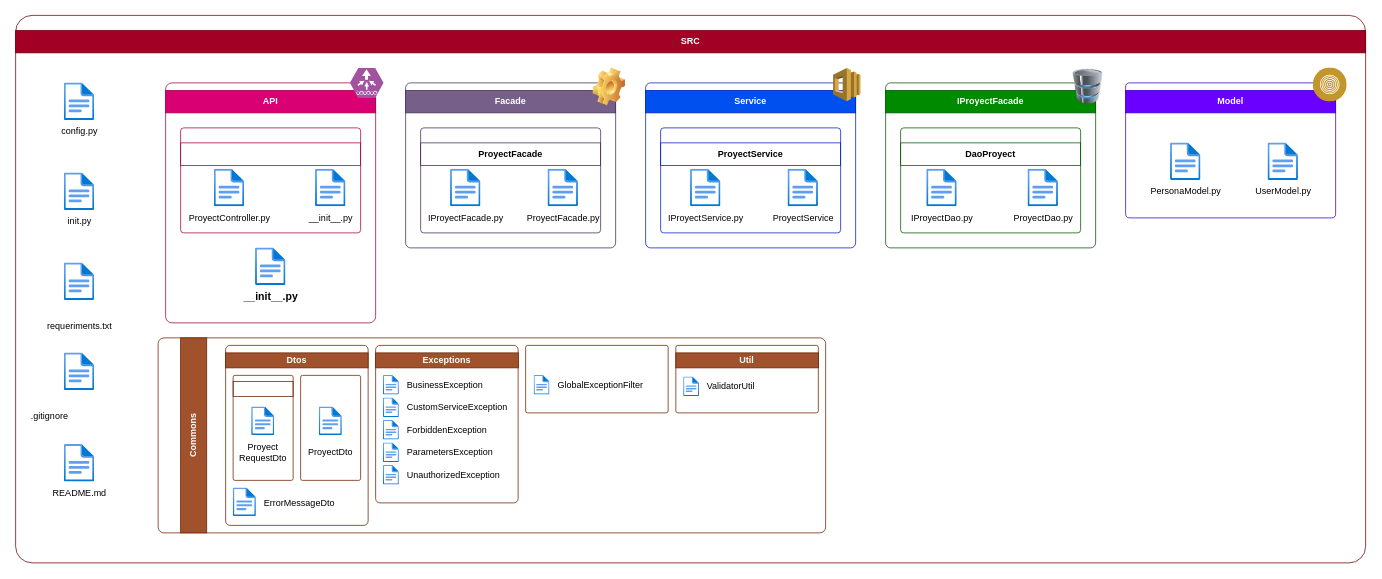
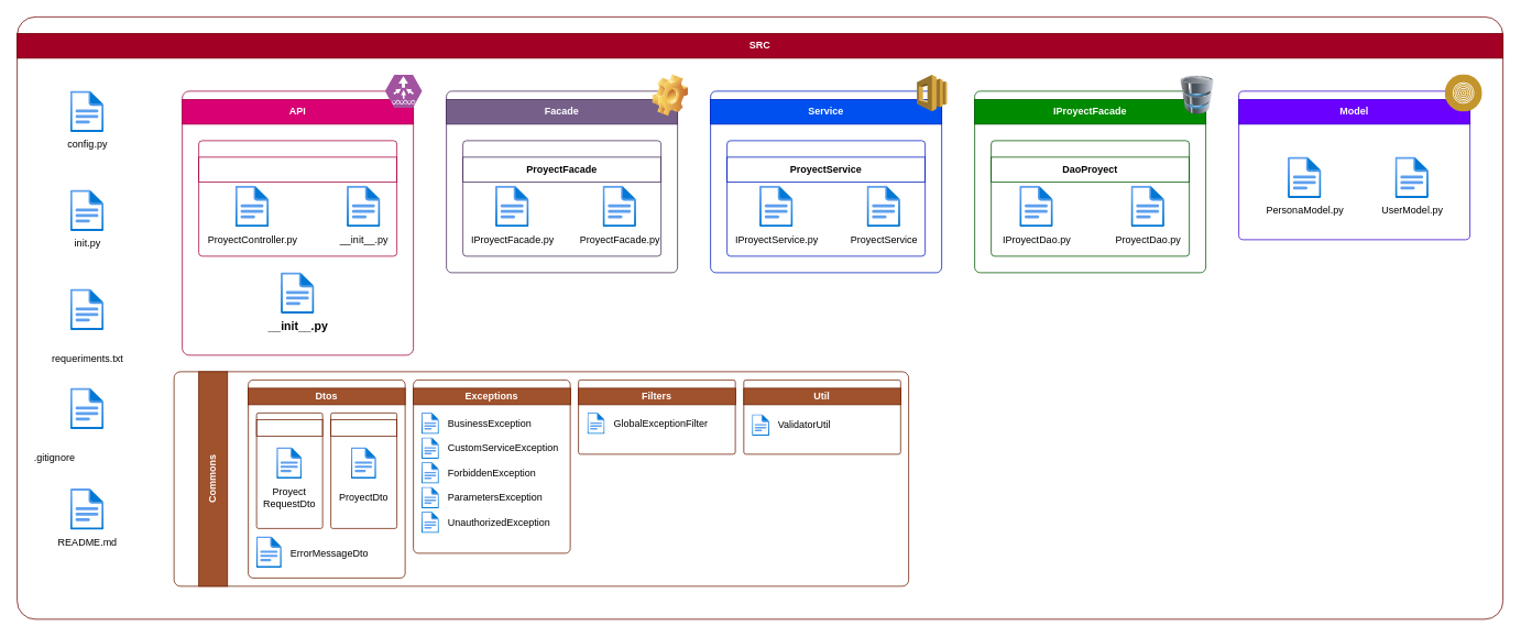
+ <mxCell id="85" value="&lt;b&gt;Filters&lt;/b&gt;" style="text;html=1;align=center;verticalAlign=middle;whiteSpace=wrap;rounded=0;fillColor=#a0522d;fontColor=#ffffff;strokeColor=#6D1F00;" parent="1" vertex="1"><mxGeometry x="700" y="470" width="190.33" height="20" as="geometry" /></mxCell>
+ <mxCell id="65" value="Response" style="text;html=1;align=center;verticalAlign=middle;whiteSpace=wrap;rounded=0;fillColor=none;fontColor=#ffffff;strokeColor=#6D1F00;" parent="1" vertex="1"><mxGeometry x="400" y="508" width="80" height="20" as="geometry" /></mxCell>
